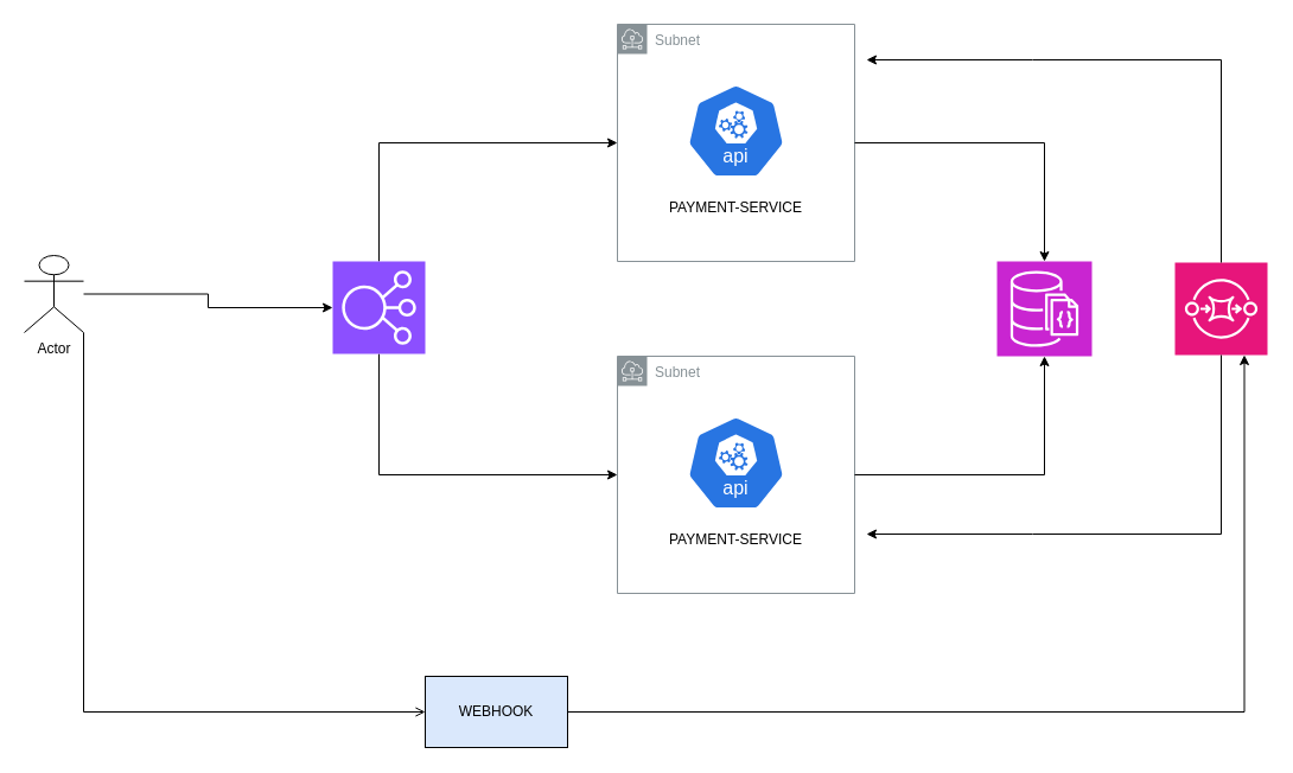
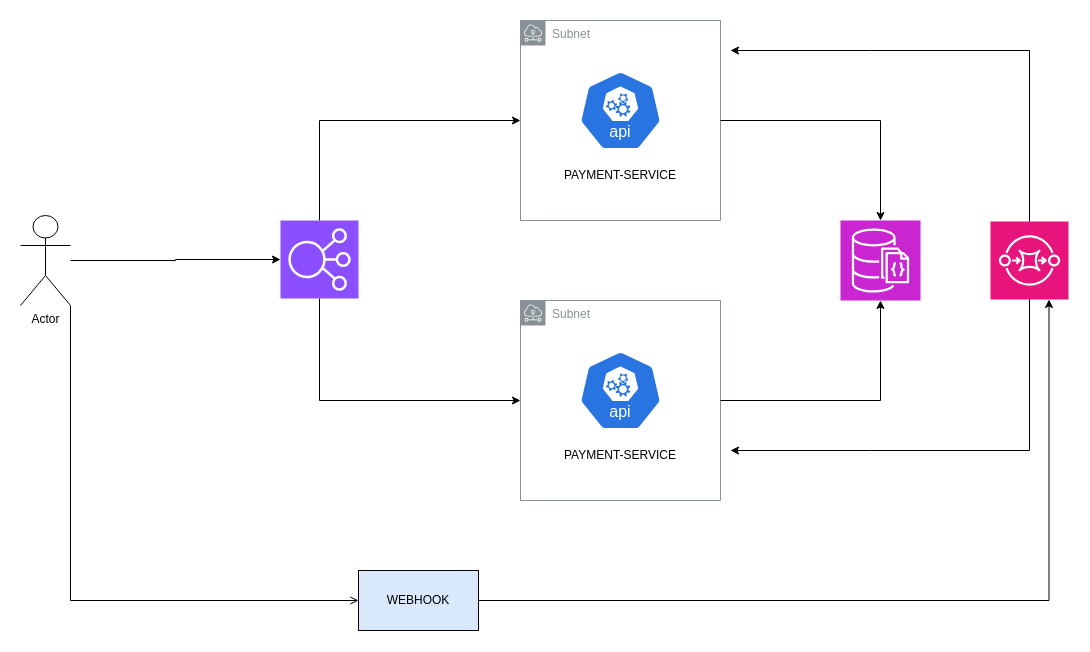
- <mxCell id="15" value="Actor" style="shape=umlActor;verticalLabelPosition=bottom;verticalAlign=top;html=1;outlineConnect=0;" vertex="1" parent="1"><mxGeometry x="20" y="215" width="50" height="65" as="geometry" /></mxCell>
+ <mxCell id="15" value="Actor" style="shape=umlActor;verticalLabelPosition=bottom;verticalAlign=top;html=1;outlineConnect=0;" vertex="1" parent="1"><mxGeometry x="20" y="215" width="50" height="90" as="geometry" /></mxCell>
